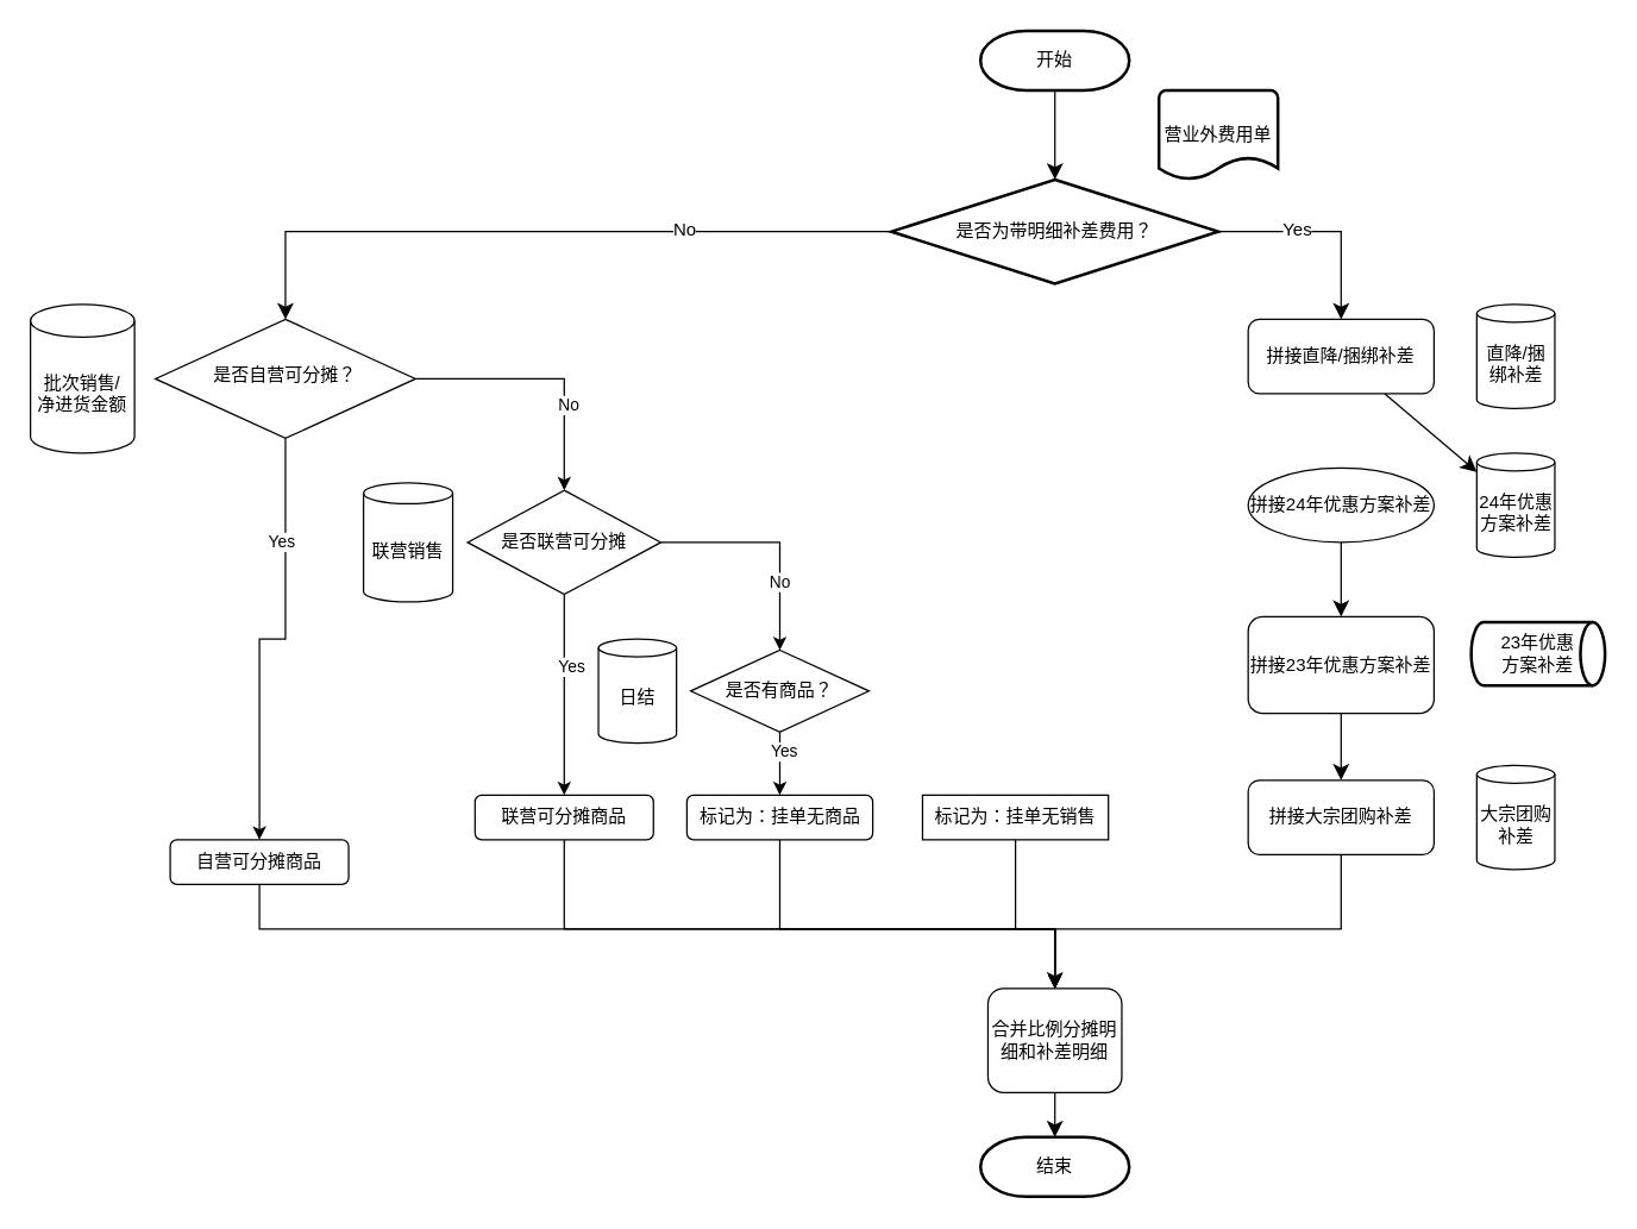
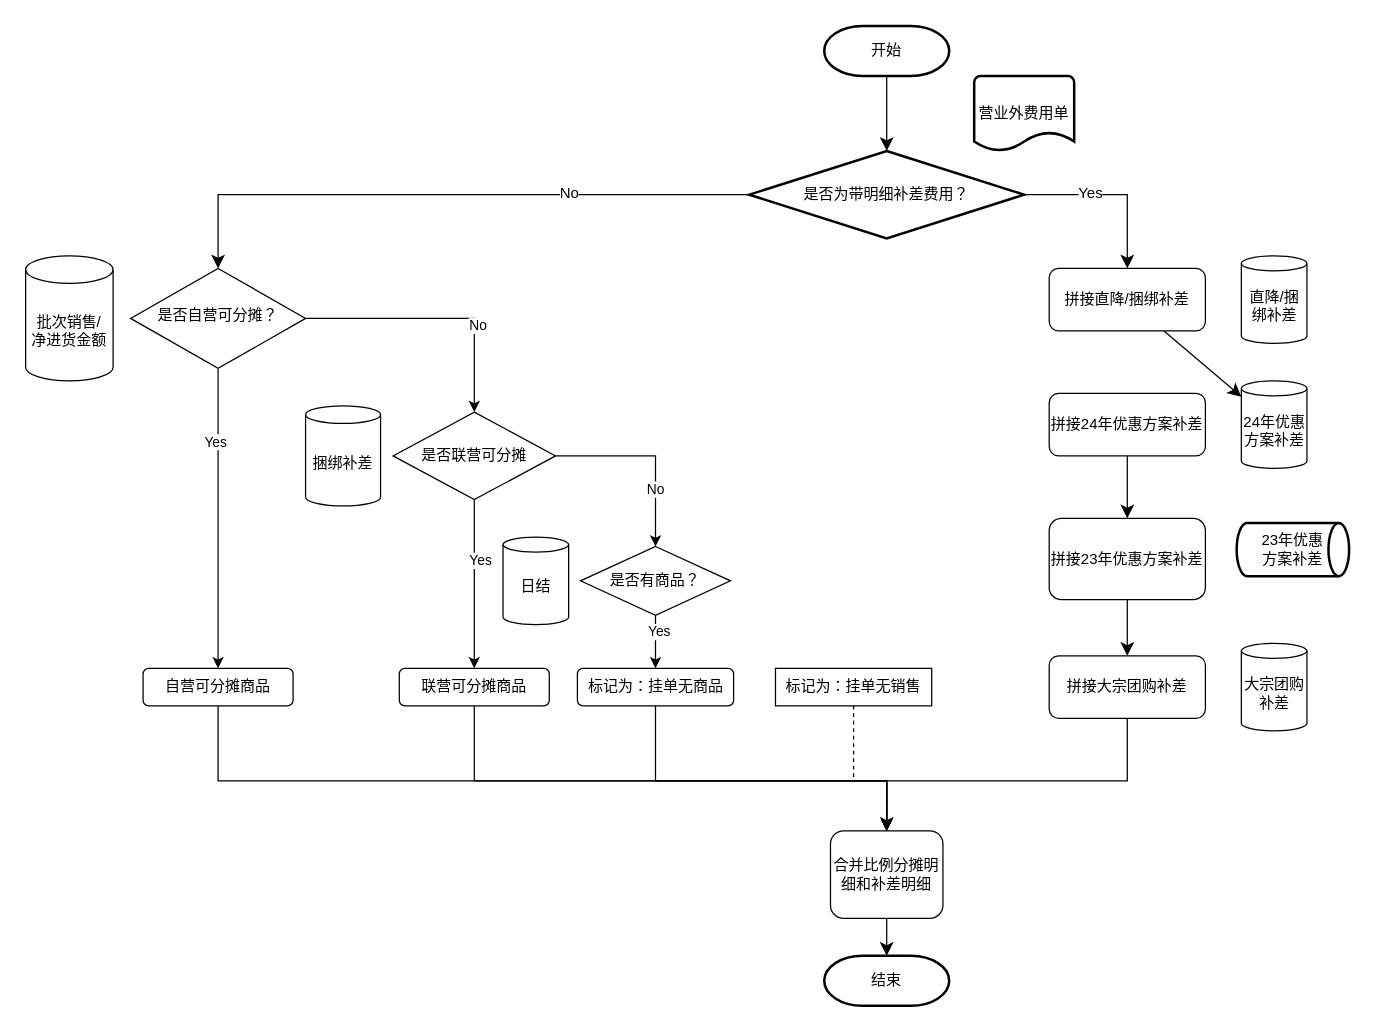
- <mxCell id="6" value="是否自营可分摊？" style="rhombus;whiteSpace=wrap;html=1;shadow=0;fontFamily=Helvetica;fontSize=12;align=center;strokeWidth=1;spacing=6;spacingTop=-4;" parent="1" vertex="1"><mxGeometry x="104" y="214" width="175" height="80" as="geometry" /></mxCell>
+ <mxCell id="6" value="是否自营可分摊？" style="rhombus;whiteSpace=wrap;html=1;shadow=0;fontFamily=Helvetica;fontSize=12;align=center;strokeWidth=1;spacing=6;spacingTop=-4;" parent="1" vertex="1"><mxGeometry x="104" y="214" width="140" height="80" as="geometry" /></mxCell>
- <mxCell id="38" value="拼接24年优惠方案补差" style="ellipse;whiteSpace=wrap;html=1;" parent="1" vertex="1"><mxGeometry x="839" y="314" width="125" height="50" as="geometry" /></mxCell>
+ <mxCell id="38" value="拼接24年优惠方案补差" style="rounded=1;whiteSpace=wrap;html=1;" parent="1" vertex="1"><mxGeometry x="839" y="314" width="125" height="50" as="geometry" /></mxCell>
- <mxCell id="26" value="联营销售" style="shape=cylinder3;whiteSpace=wrap;html=1;boundedLbl=1;backgroundOutline=1;size=7;" parent="1" vertex="1"><mxGeometry x="244" y="324" width="60" height="80" as="geometry" /></mxCell>
+ <mxCell id="26" value="捆绑补差" style="shape=cylinder3;whiteSpace=wrap;html=1;boundedLbl=1;backgroundOutline=1;size=7;" parent="1" vertex="1"><mxGeometry x="244" y="324" width="60" height="80" as="geometry" /></mxCell>
- <mxCell id="8" value="自营可分摊商品" style="rounded=1;whiteSpace=wrap;html=1;" parent="1" vertex="1"><mxGeometry x="114" y="564" width="120" height="30" as="geometry" /></mxCell>
+ <mxCell id="8" value="自营可分摊商品" style="rounded=1;whiteSpace=wrap;html=1;" parent="1" vertex="1"><mxGeometry x="114" y="534" width="120" height="30" as="geometry" /></mxCell>
- <mxCell id="21" style="edgeStyle=orthogonalEdgeStyle;rounded=0;orthogonalLoop=1;jettySize=auto;html=1;exitX=0.5;exitY=1;exitDx=0;exitDy=0;entryX=0.5;entryY=0;entryDx=0;entryDy=0;" parent="1" source="22" target="24" edge="1"><mxGeometry relative="1" as="geometry"><Array as="points"><mxPoint x="683" y="624" /><mxPoint x="709" y="624" /></Array></mxGeometry></mxCell>
+ <mxCell id="21" style="edgeStyle=orthogonalEdgeStyle;rounded=0;orthogonalLoop=1;jettySize=auto;html=1;exitX=0.5;exitY=1;exitDx=0;exitDy=0;entryX=0.5;entryY=0;entryDx=0;entryDy=0;dashed=1;" parent="1" source="22" target="24" edge="1"><mxGeometry relative="1" as="geometry"><Array as="points"><mxPoint x="683" y="624" /><mxPoint x="709" y="624" /></Array></mxGeometry></mxCell>
